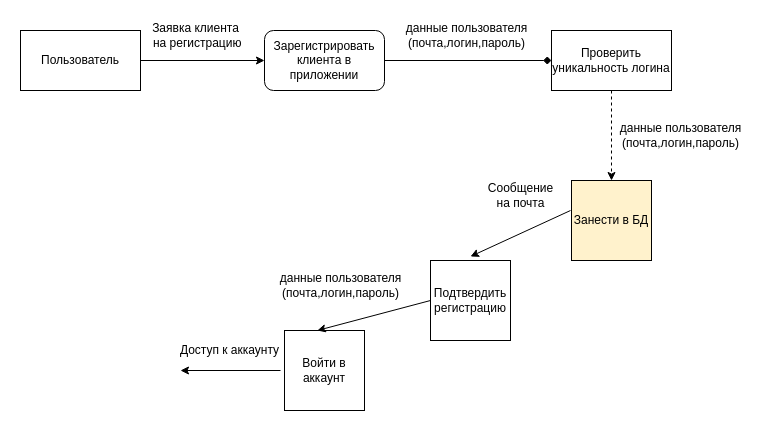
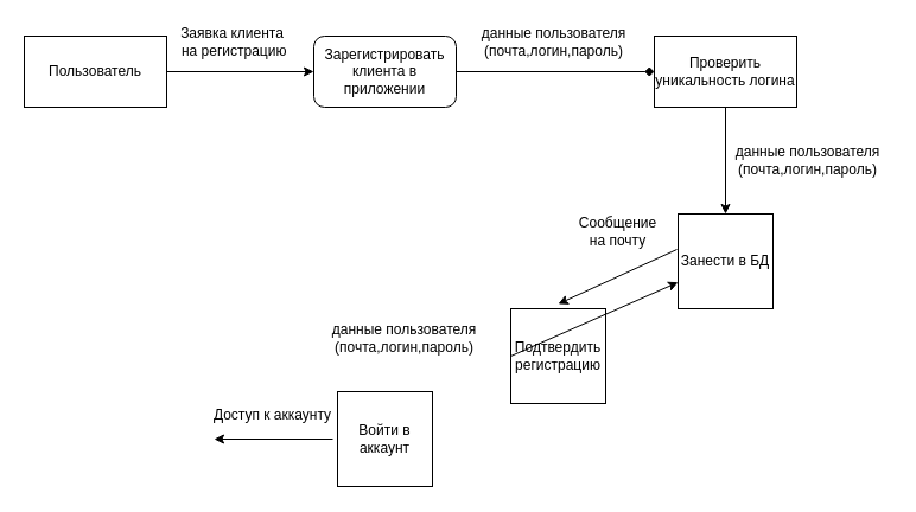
- <mxCell id="14" value="" style="endArrow=classic;html=1;exitX=0.5;exitY=1;exitDx=0;exitDy=0;entryX=0.5;entryY=0;entryDx=0;entryDy=0;dashed=1;" edge="1" parent="1" source="2" target="13"><mxGeometry width="50" height="50" relative="1" as="geometry"><mxPoint x="240" y="330" as="sourcePoint" /><mxPoint x="290" y="280" as="targetPoint" /></mxGeometry></mxCell>
+ <mxCell id="14" value="" style="endArrow=classic;html=1;exitX=0.5;exitY=1;exitDx=0;exitDy=0;entryX=0.5;entryY=0;entryDx=0;entryDy=0;" edge="1" parent="1" source="2" target="13"><mxGeometry width="50" height="50" relative="1" as="geometry"><mxPoint x="240" y="330" as="sourcePoint" /><mxPoint x="290" y="280" as="targetPoint" /></mxGeometry></mxCell>
- <mxCell id="10" value="Сообщение &lt;br&gt;на почта" style="text;html=1;align=center;verticalAlign=middle;resizable=0;points=[];autosize=1;" vertex="1" parent="1"><mxGeometry x="480" y="180" width="80" height="30" as="geometry" /></mxCell>
+ <mxCell id="10" value="Сообщение &lt;br&gt;на почту" style="text;html=1;align=center;verticalAlign=middle;resizable=0;points=[];autosize=1;" vertex="1" parent="1"><mxGeometry x="480" y="180" width="80" height="30" as="geometry" /></mxCell>
- <mxCell id="13" value="Занести в БД" style="whiteSpace=wrap;html=1;aspect=fixed;fillColor=#fff2cc;" vertex="1" parent="1"><mxGeometry x="571" y="180" width="80" height="80" as="geometry" /></mxCell>
+ <mxCell id="13" value="Занести в БД" style="whiteSpace=wrap;html=1;aspect=fixed;" vertex="1" parent="1"><mxGeometry x="571" y="180" width="80" height="80" as="geometry" /></mxCell>
- <mxCell id="12" value="" style="endArrow=classic;html=1;exitX=0;exitY=0.5;exitDx=0;exitDy=0;entryX=0.41;entryY=0;entryDx=0;entryDy=0;entryPerimeter=0;" edge="1" parent="1" source="8" target="11"><mxGeometry width="50" height="50" relative="1" as="geometry"><mxPoint x="240" y="330" as="sourcePoint" /><mxPoint x="290" y="280" as="targetPoint" /></mxGeometry></mxCell>
+ <mxCell id="12" value="" style="endArrow=classic;html=1;exitX=0;exitY=0.5;exitDx=0;exitDy=0;" edge="1" parent="1" source="8" target="13"><mxGeometry width="50" height="50" relative="1" as="geometry"><mxPoint x="240" y="330" as="sourcePoint" /><mxPoint x="290" y="280" as="targetPoint" /></mxGeometry></mxCell>
